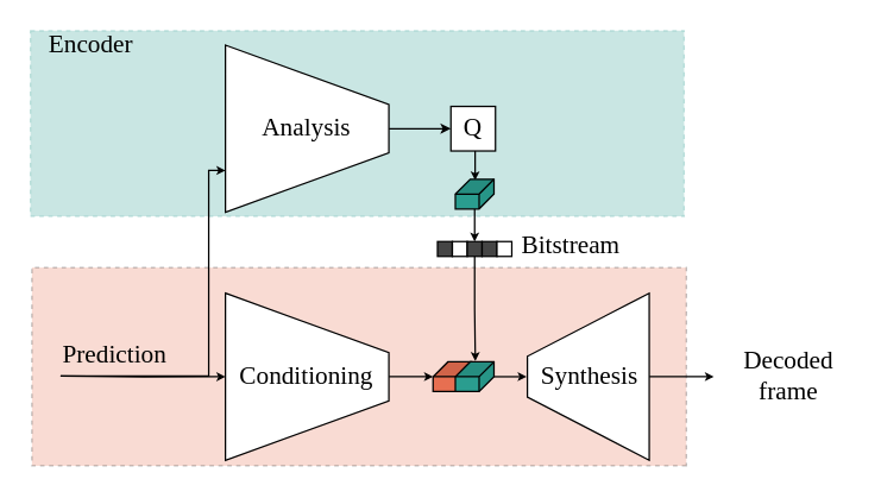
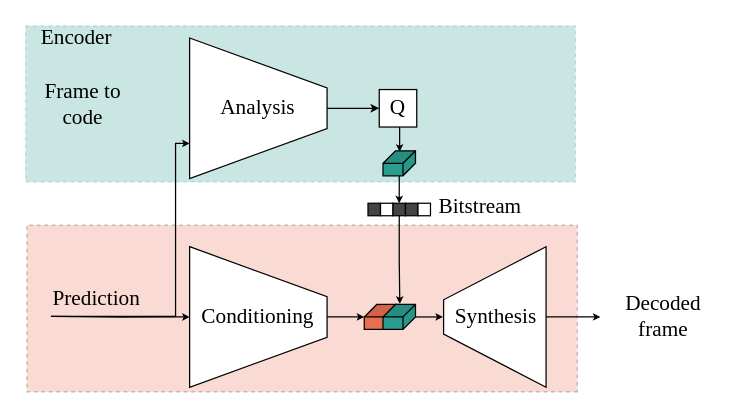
+ <mxCell id="24" value="Frame to code" style="text;html=1;strokeColor=none;fillColor=none;align=center;verticalAlign=middle;whiteSpace=wrap;rounded=0;fontFamily=Raleway;fontSize=17;fontStyle=0;strokeWidth=1;" parent="1" vertex="1"><mxGeometry x="26" y="73" width="80" height="20" as="geometry" /></mxCell>
